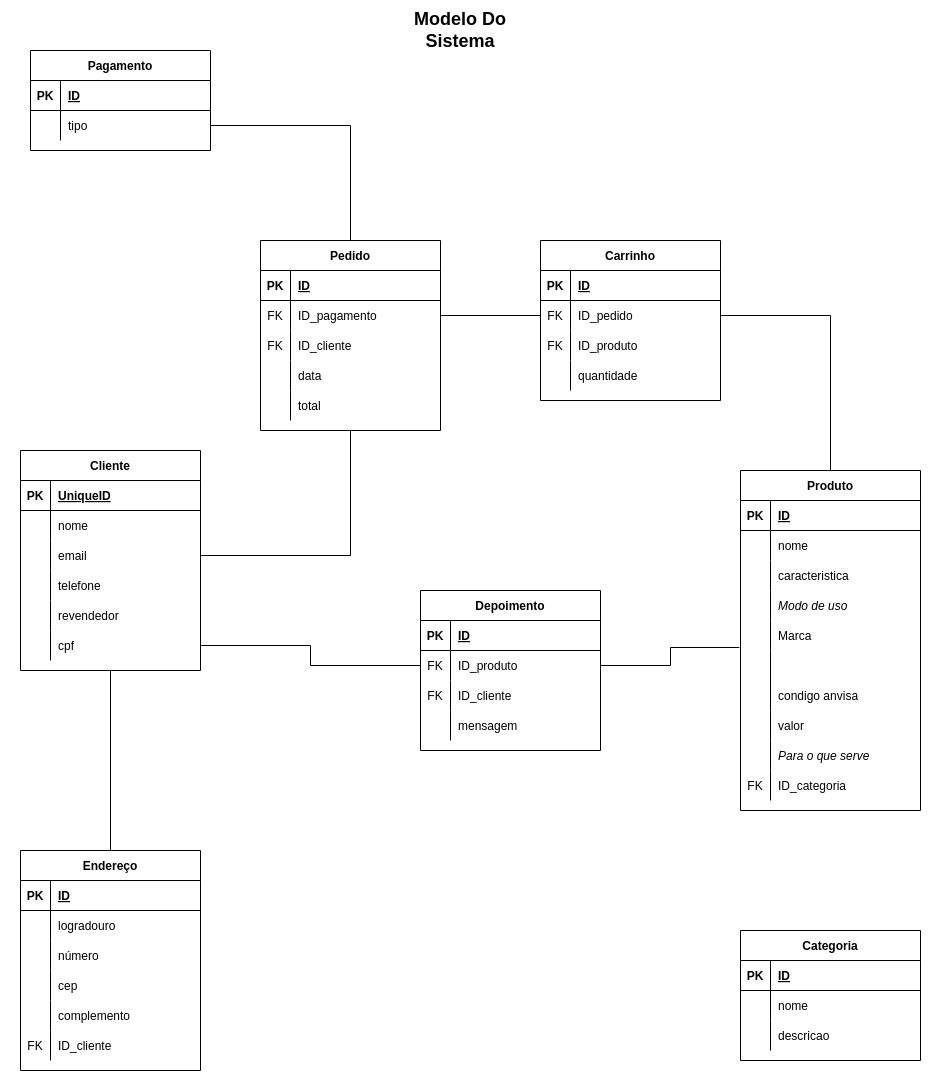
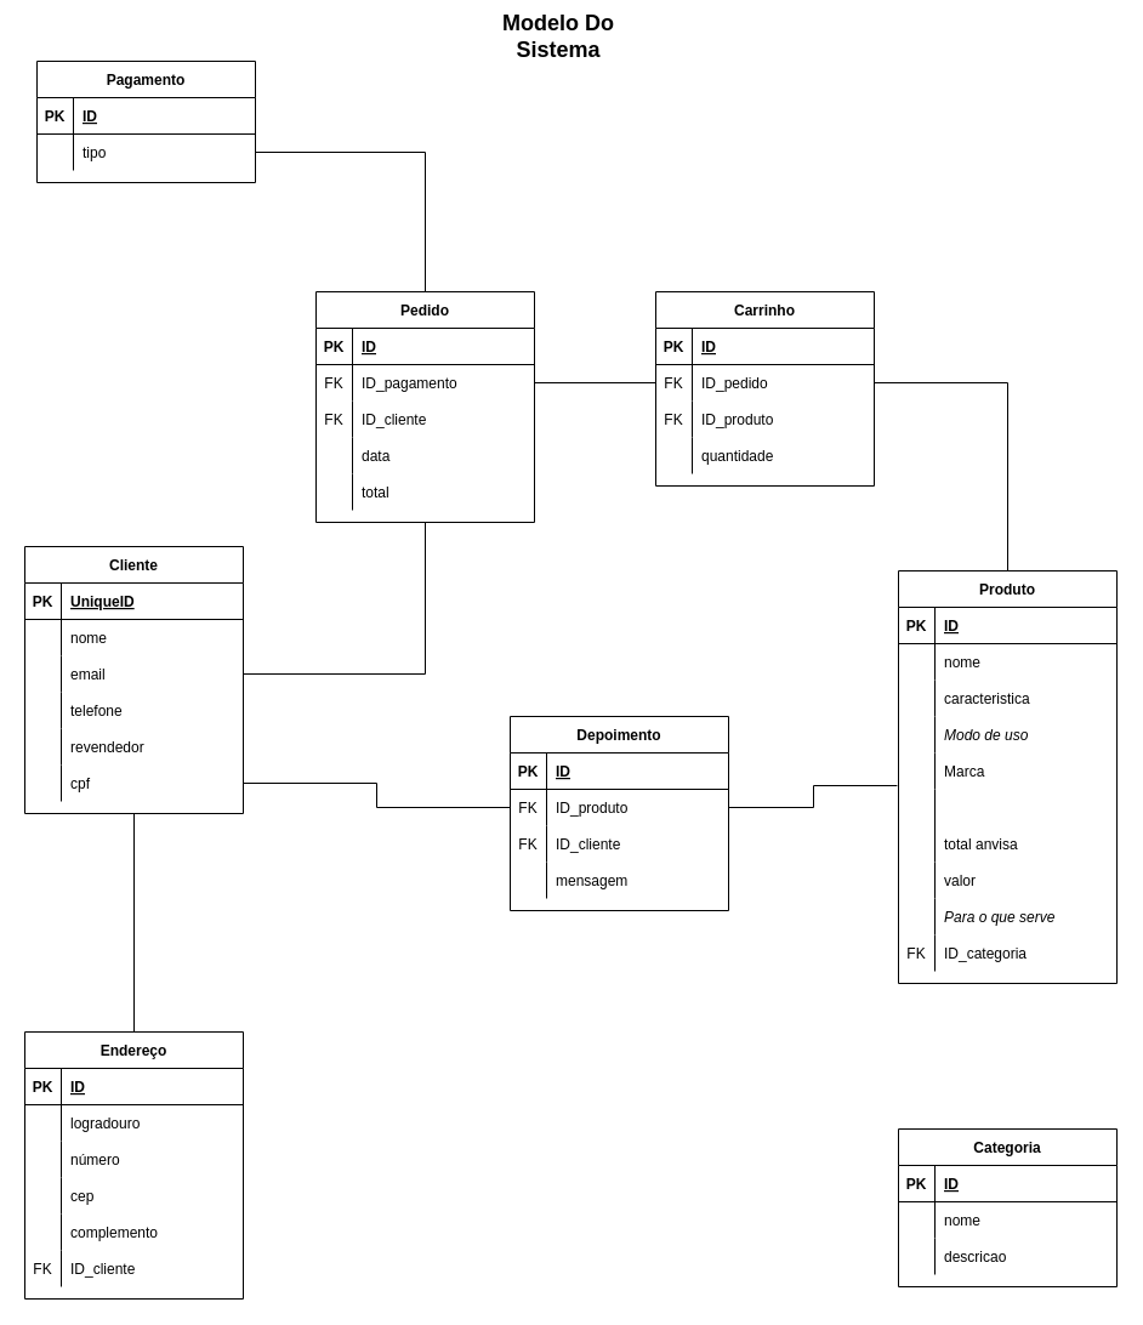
- <mxCell id="61" value="condigo anvisa" style="shape=partialRectangle;connectable=0;fillColor=none;top=0;left=0;bottom=0;right=0;align=left;spacingLeft=6;overflow=hidden;" parent="59" vertex="1"><mxGeometry x="30" width="150" height="30" as="geometry" /></mxCell>
+ <mxCell id="61" value="total anvisa" style="shape=partialRectangle;connectable=0;fillColor=none;top=0;left=0;bottom=0;right=0;align=left;spacingLeft=6;overflow=hidden;" parent="59" vertex="1"><mxGeometry x="30" width="150" height="30" as="geometry" /></mxCell>
